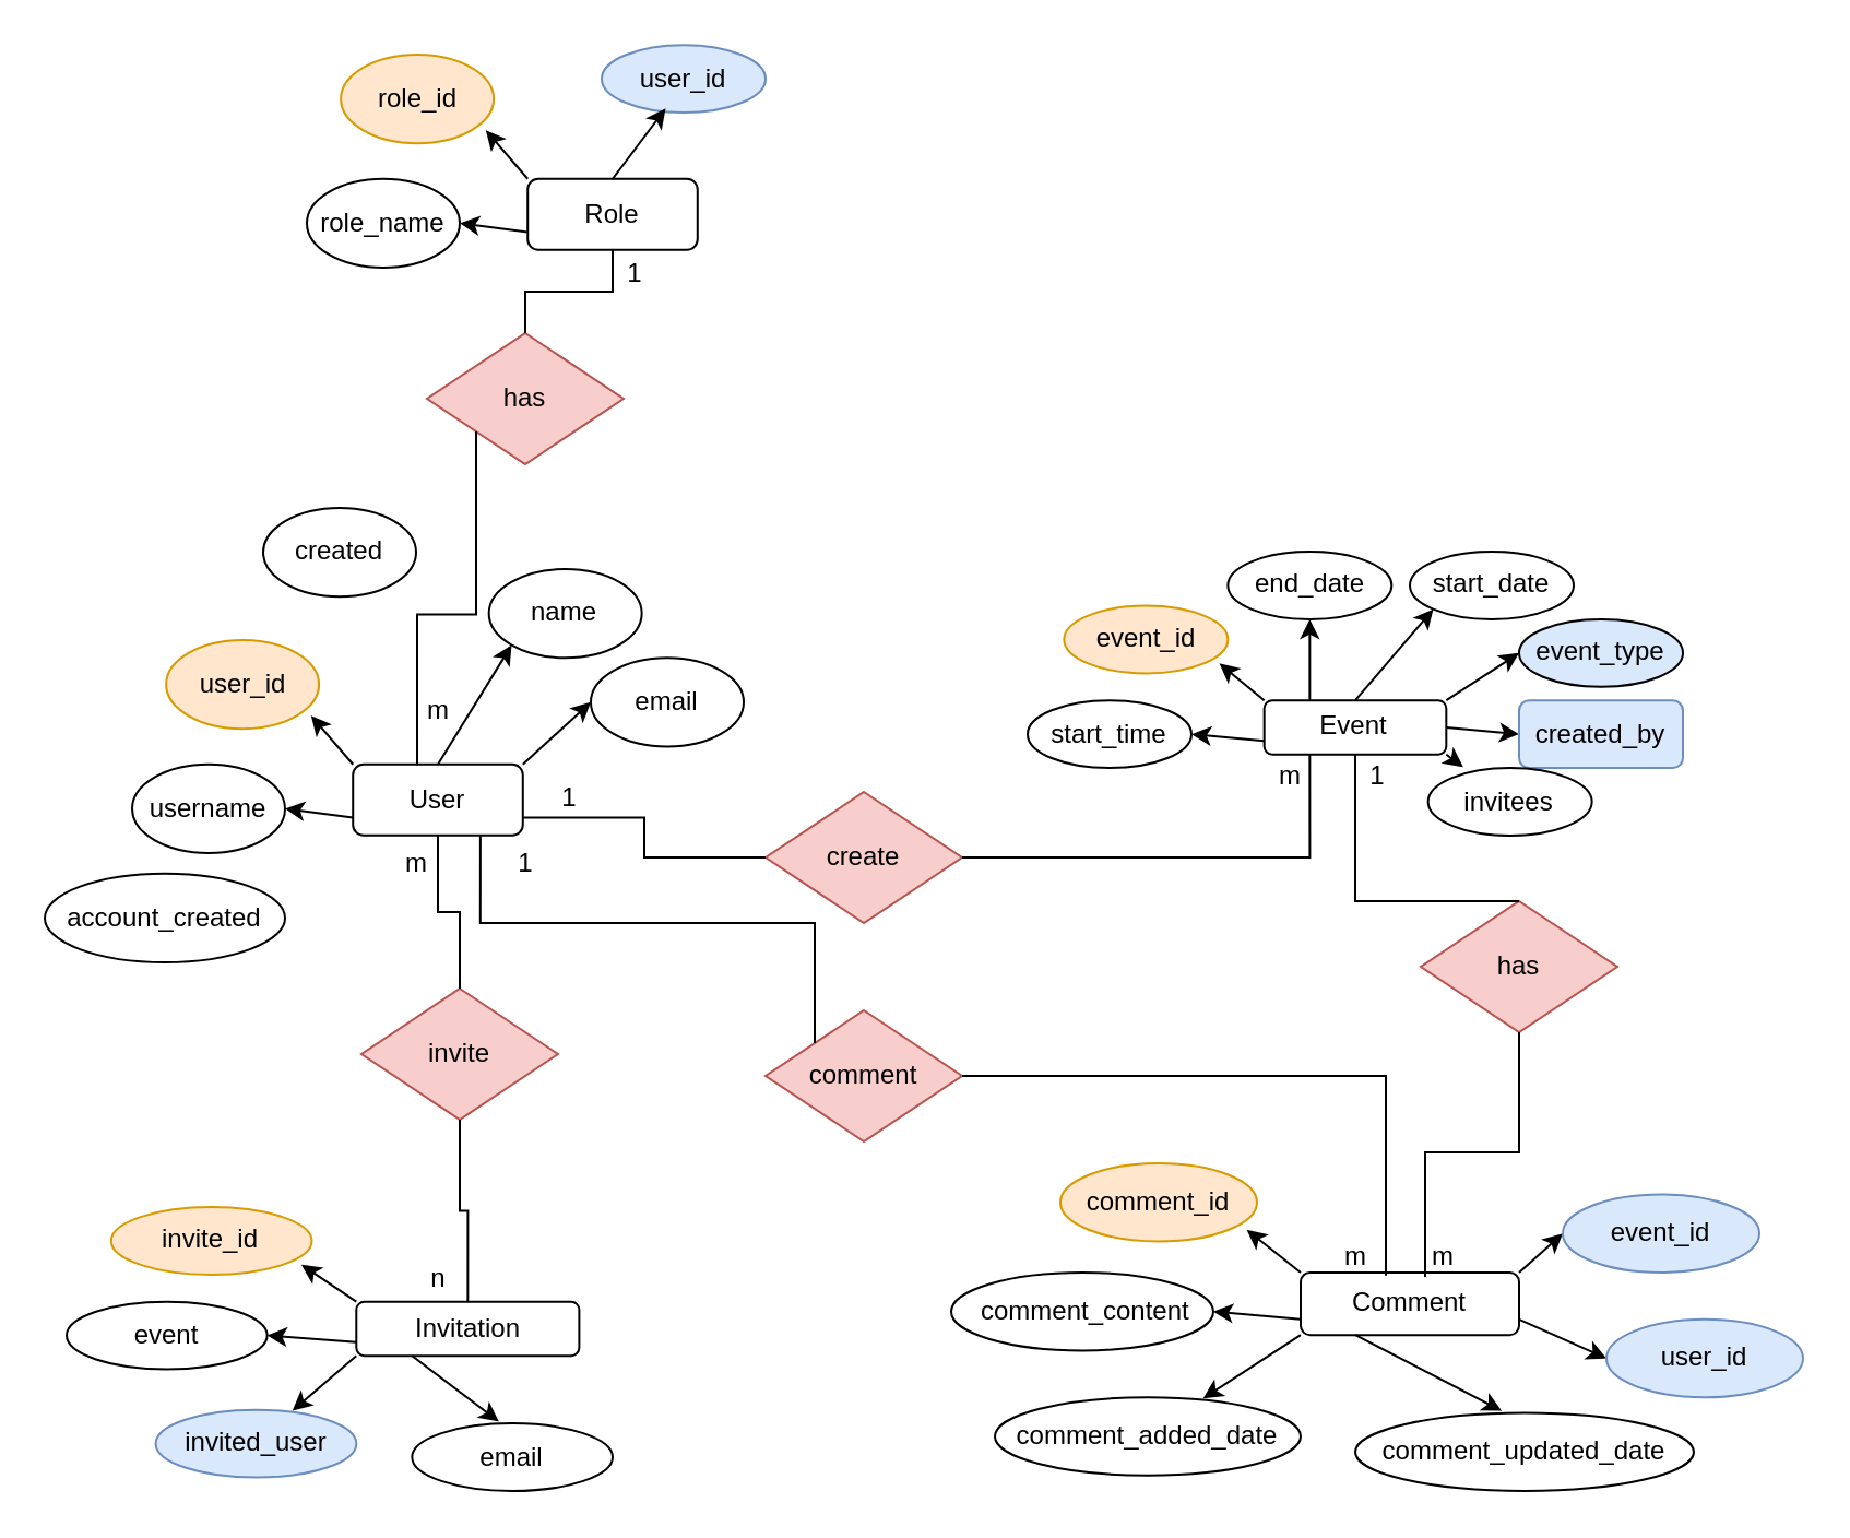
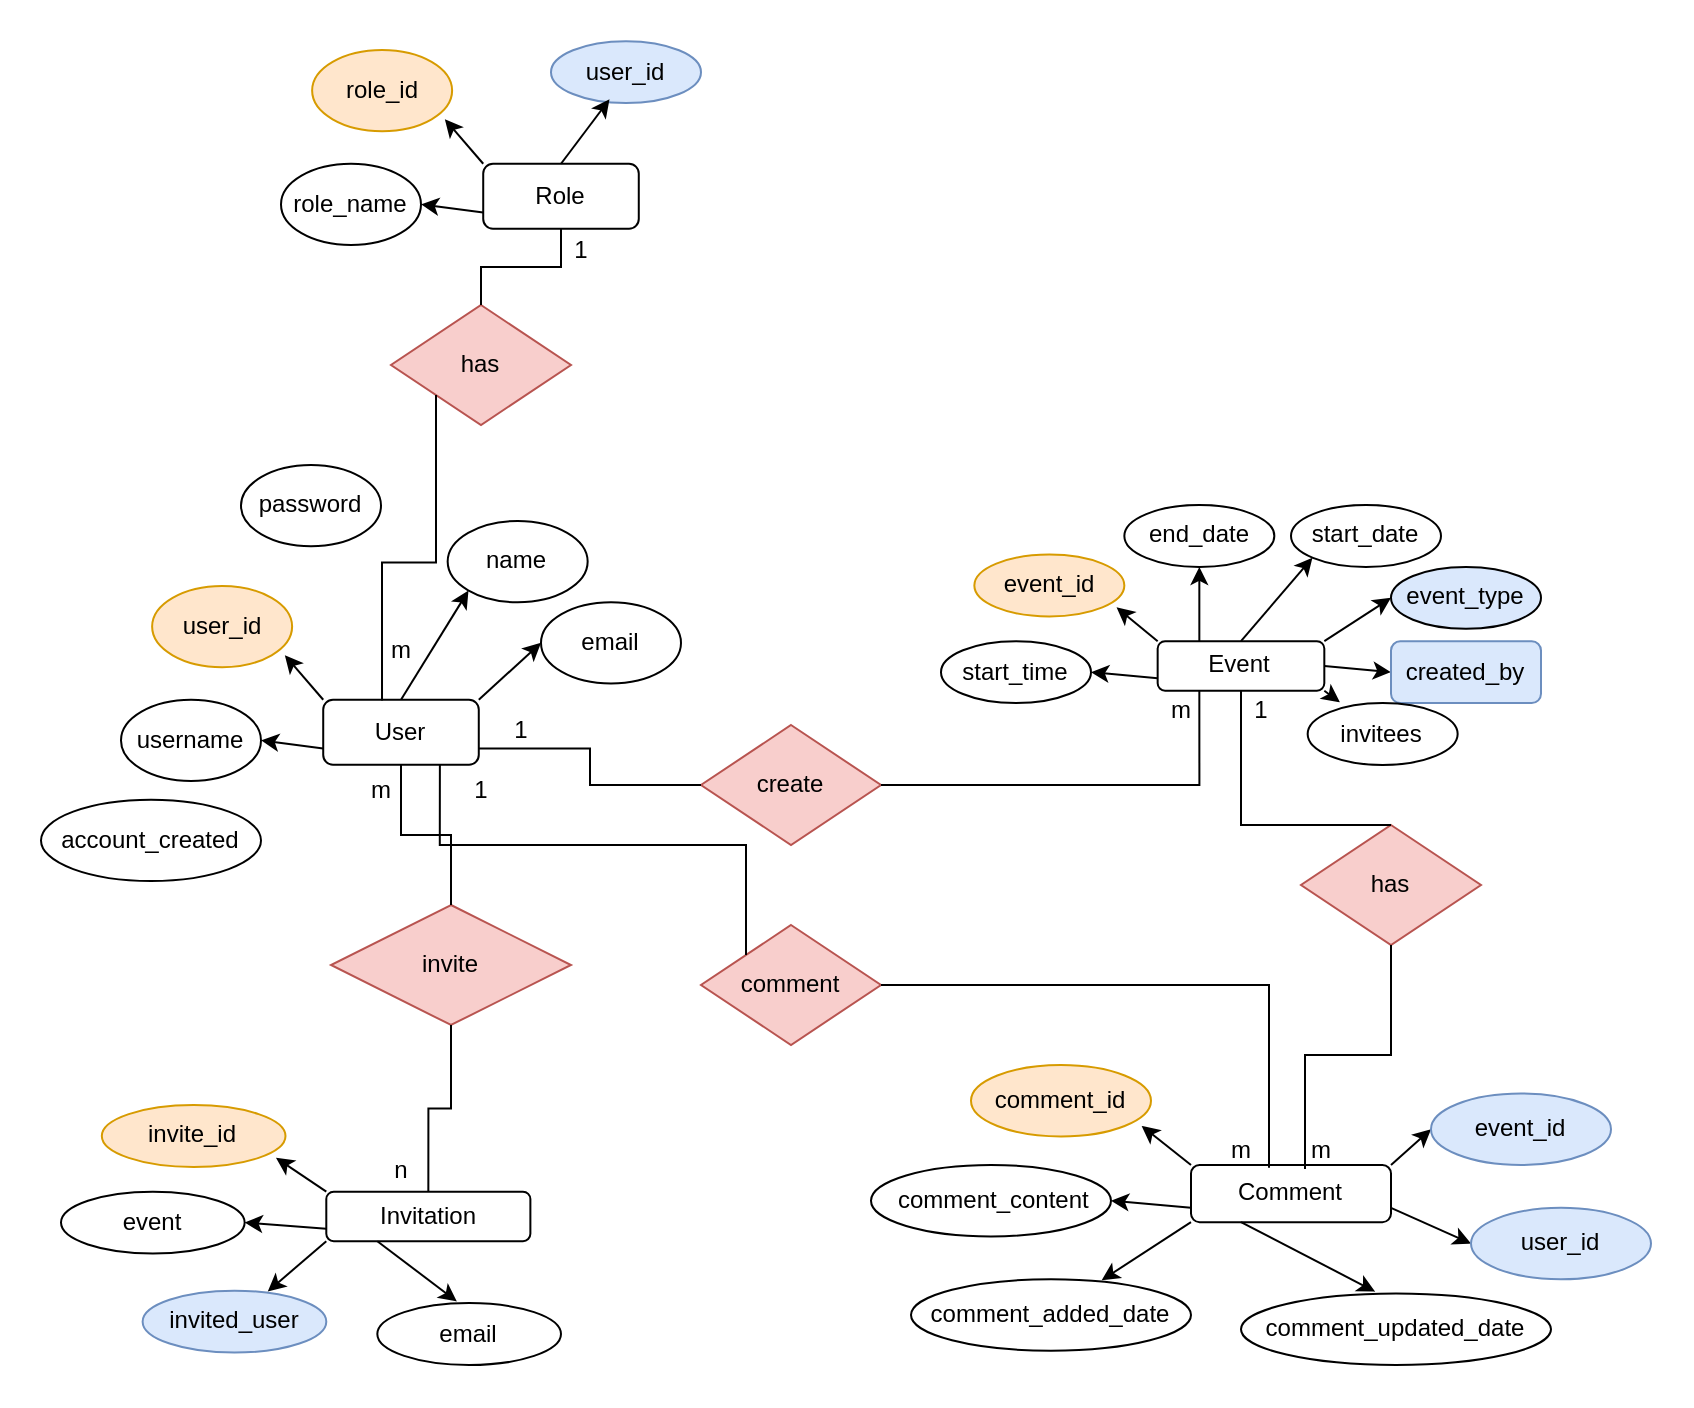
- <mxCell id="84" value="created" style="ellipse;whiteSpace=wrap;html=1;" vertex="1" parent="1"><mxGeometry x="119.996" y="232" width="70" height="40.625" as="geometry" /></mxCell>
+ <mxCell id="84" value="password" style="ellipse;whiteSpace=wrap;html=1;" vertex="1" parent="1"><mxGeometry x="119.996" y="232" width="70" height="40.625" as="geometry" /></mxCell>
- <mxCell id="59" value="invite" style="rhombus;whiteSpace=wrap;html=1;fillColor=#f8cecc;strokeColor=#b85450;" vertex="1" parent="1"><mxGeometry x="165" y="452" width="90" height="60" as="geometry" /></mxCell>
+ <mxCell id="59" value="invite" style="rhombus;whiteSpace=wrap;html=1;fillColor=#f8cecc;strokeColor=#b85450;" vertex="1" parent="1"><mxGeometry x="165" y="452" width="120" height="60" as="geometry" /></mxCell>
